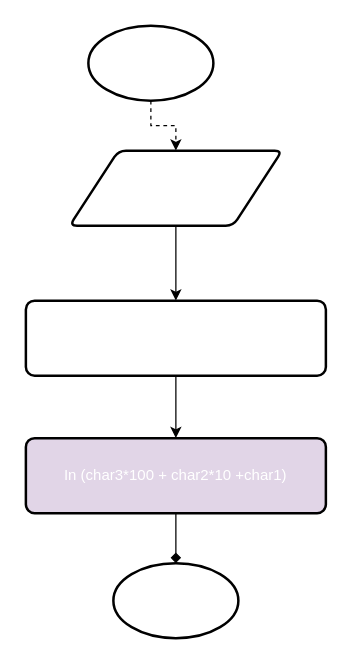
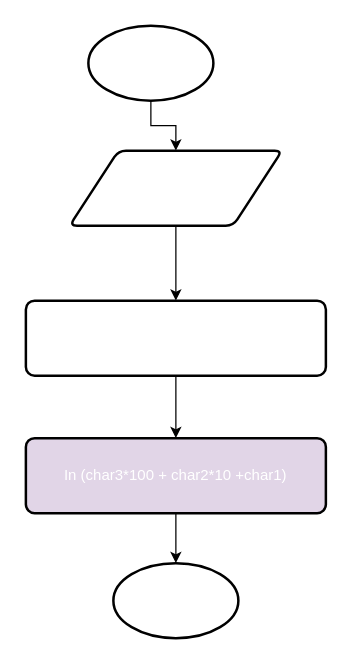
- <mxCell id="2" value="" style="edgeStyle=orthogonalEdgeStyle;rounded=0;orthogonalLoop=1;jettySize=auto;html=1;dashed=1;" edge="1" parent="1" source="3" target="5"><mxGeometry relative="1" as="geometry" /></mxCell>
+ <mxCell id="2" value="" style="edgeStyle=orthogonalEdgeStyle;rounded=0;orthogonalLoop=1;jettySize=auto;html=1;" edge="1" parent="1" source="3" target="5"><mxGeometry relative="1" as="geometry" /></mxCell>
- <mxCell id="8" value="" style="edgeStyle=orthogonalEdgeStyle;rounded=0;orthogonalLoop=1;jettySize=auto;html=1;endArrow=diamond;" edge="1" parent="1" source="9" target="10"><mxGeometry relative="1" as="geometry" /></mxCell>
+ <mxCell id="8" value="" style="edgeStyle=orthogonalEdgeStyle;rounded=0;orthogonalLoop=1;jettySize=auto;html=1;" edge="1" parent="1" source="9" target="10"><mxGeometry relative="1" as="geometry" /></mxCell>
